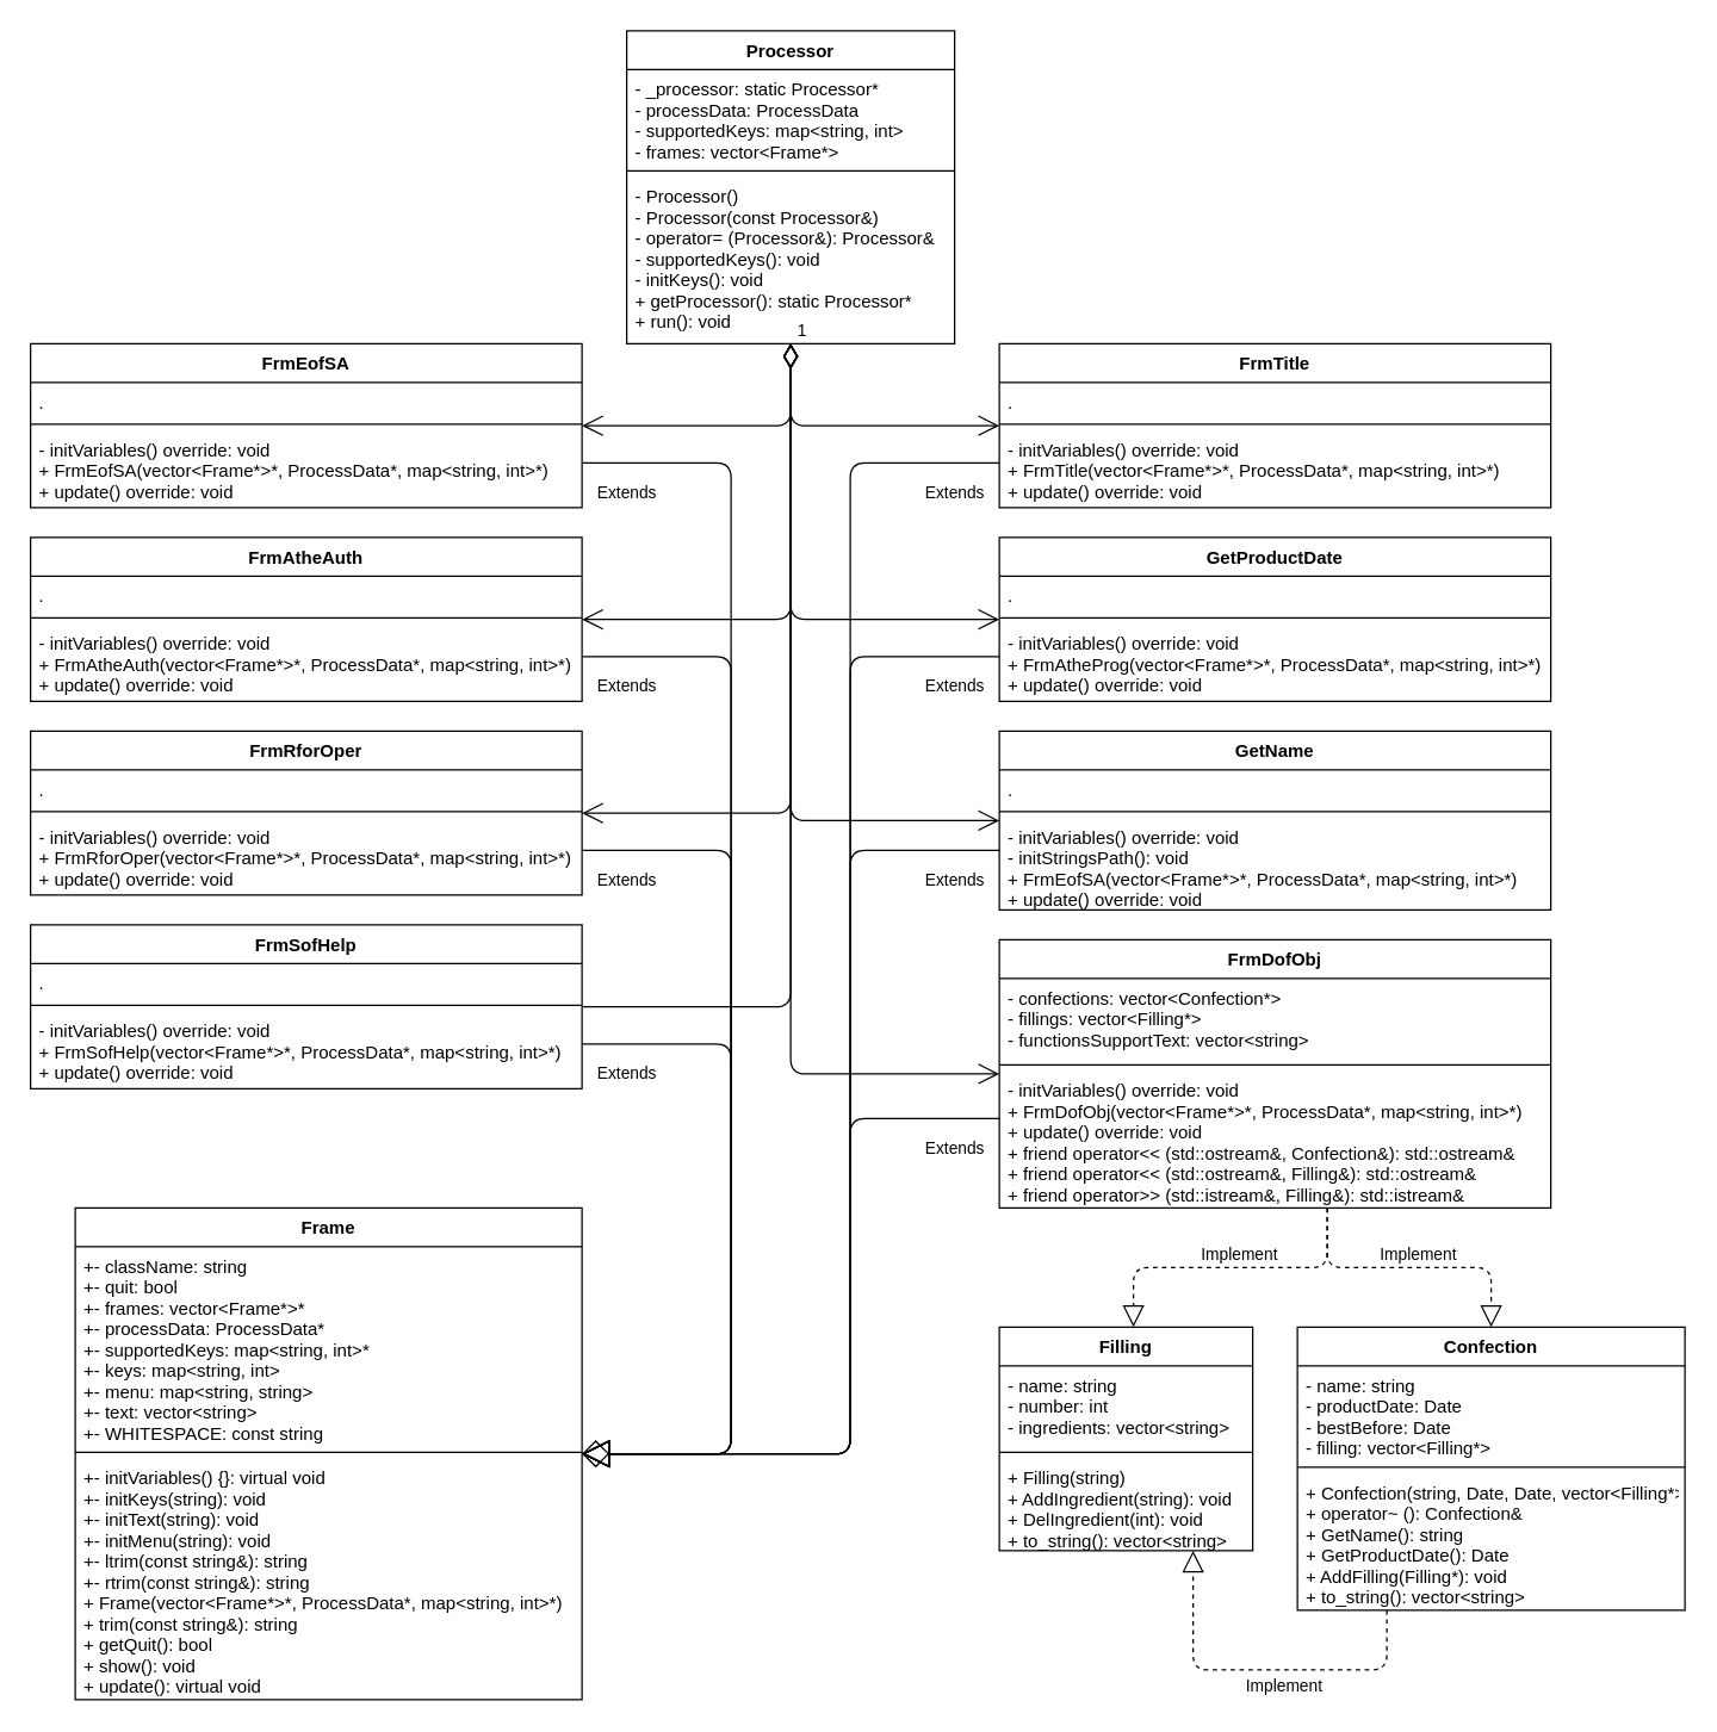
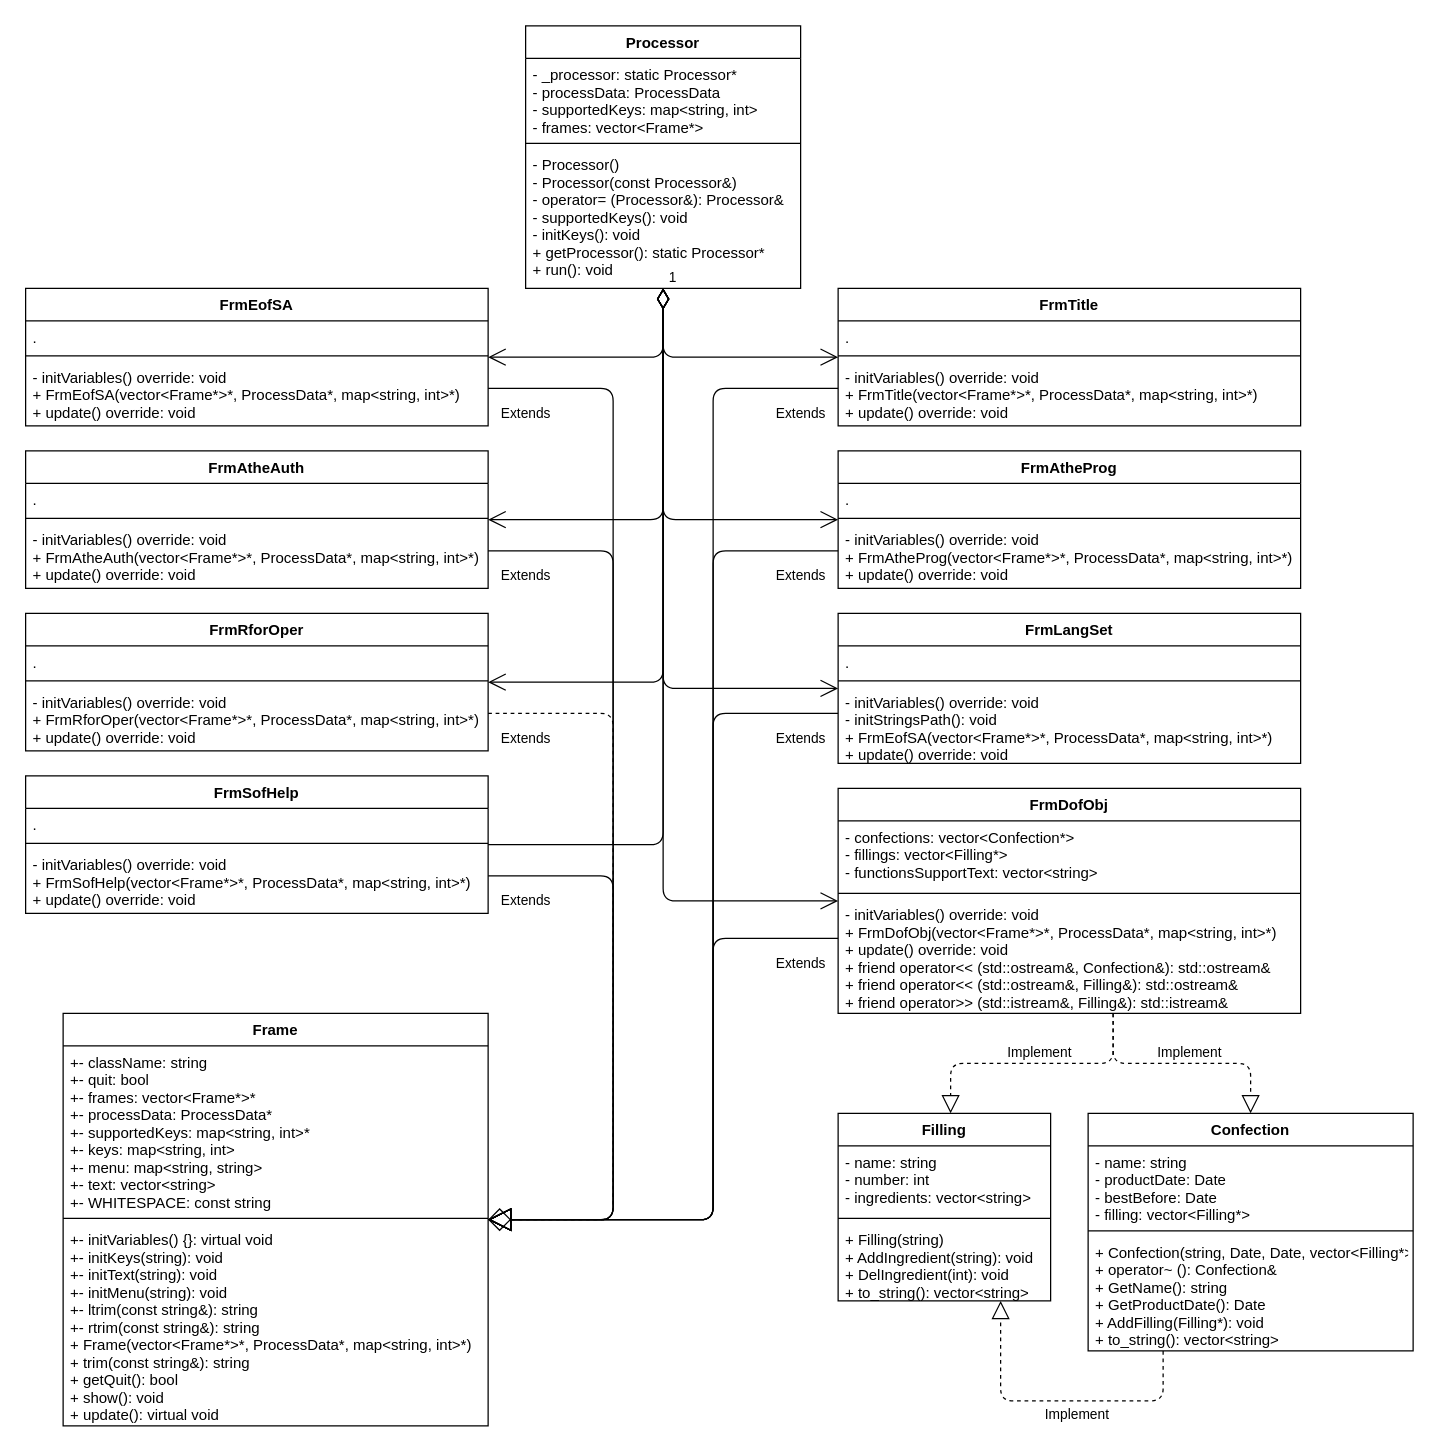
- <mxCell id="22" value="GetProductDate" style="swimlane;fontStyle=1;align=center;verticalAlign=top;childLayout=stackLayout;horizontal=1;startSize=26;horizontalStack=0;resizeParent=1;resizeParentMax=0;resizeLast=0;collapsible=1;marginBottom=0;" parent="1" vertex="1"><mxGeometry x="670" y="360" width="370" height="110" as="geometry" /></mxCell>
+ <mxCell id="22" value="FrmAtheProg" style="swimlane;fontStyle=1;align=center;verticalAlign=top;childLayout=stackLayout;horizontal=1;startSize=26;horizontalStack=0;resizeParent=1;resizeParentMax=0;resizeLast=0;collapsible=1;marginBottom=0;" parent="1" vertex="1"><mxGeometry x="670" y="360" width="370" height="110" as="geometry" /></mxCell>
- <mxCell id="30" value="GetName" style="swimlane;fontStyle=1;align=center;verticalAlign=top;childLayout=stackLayout;horizontal=1;startSize=26;horizontalStack=0;resizeParent=1;resizeParentMax=0;resizeLast=0;collapsible=1;marginBottom=0;" parent="1" vertex="1"><mxGeometry x="670" y="490" width="370" height="120" as="geometry" /></mxCell>
+ <mxCell id="30" value="FrmLangSet" style="swimlane;fontStyle=1;align=center;verticalAlign=top;childLayout=stackLayout;horizontal=1;startSize=26;horizontalStack=0;resizeParent=1;resizeParentMax=0;resizeLast=0;collapsible=1;marginBottom=0;" parent="1" vertex="1"><mxGeometry x="670" y="490" width="370" height="120" as="geometry" /></mxCell>
- <mxCell id="51" value="Extends" style="endArrow=block;endSize=16;endFill=0;html=1;edgeStyle=orthogonalEdgeStyle;" parent="1" source="34" target="10" edge="1"><mxGeometry x="-0.901" y="-20" width="160" relative="1" as="geometry"><mxPoint x="1040.938" y="30" as="sourcePoint" /><mxPoint x="1160" y="-46.2" as="targetPoint" /><Array as="points"><mxPoint x="490" y="570" /><mxPoint x="490" y="975" /></Array><mxPoint as="offset" /></mxGeometry></mxCell>
+ <mxCell id="51" value="Extends" style="endArrow=block;endSize=16;endFill=0;html=1;edgeStyle=orthogonalEdgeStyle;dashed=1;" parent="1" source="34" target="10" edge="1"><mxGeometry x="-0.901" y="-20" width="160" relative="1" as="geometry"><mxPoint x="1040.938" y="30" as="sourcePoint" /><mxPoint x="1160" y="-46.2" as="targetPoint" /><Array as="points"><mxPoint x="490" y="570" /><mxPoint x="490" y="975" /></Array><mxPoint as="offset" /></mxGeometry></mxCell>
